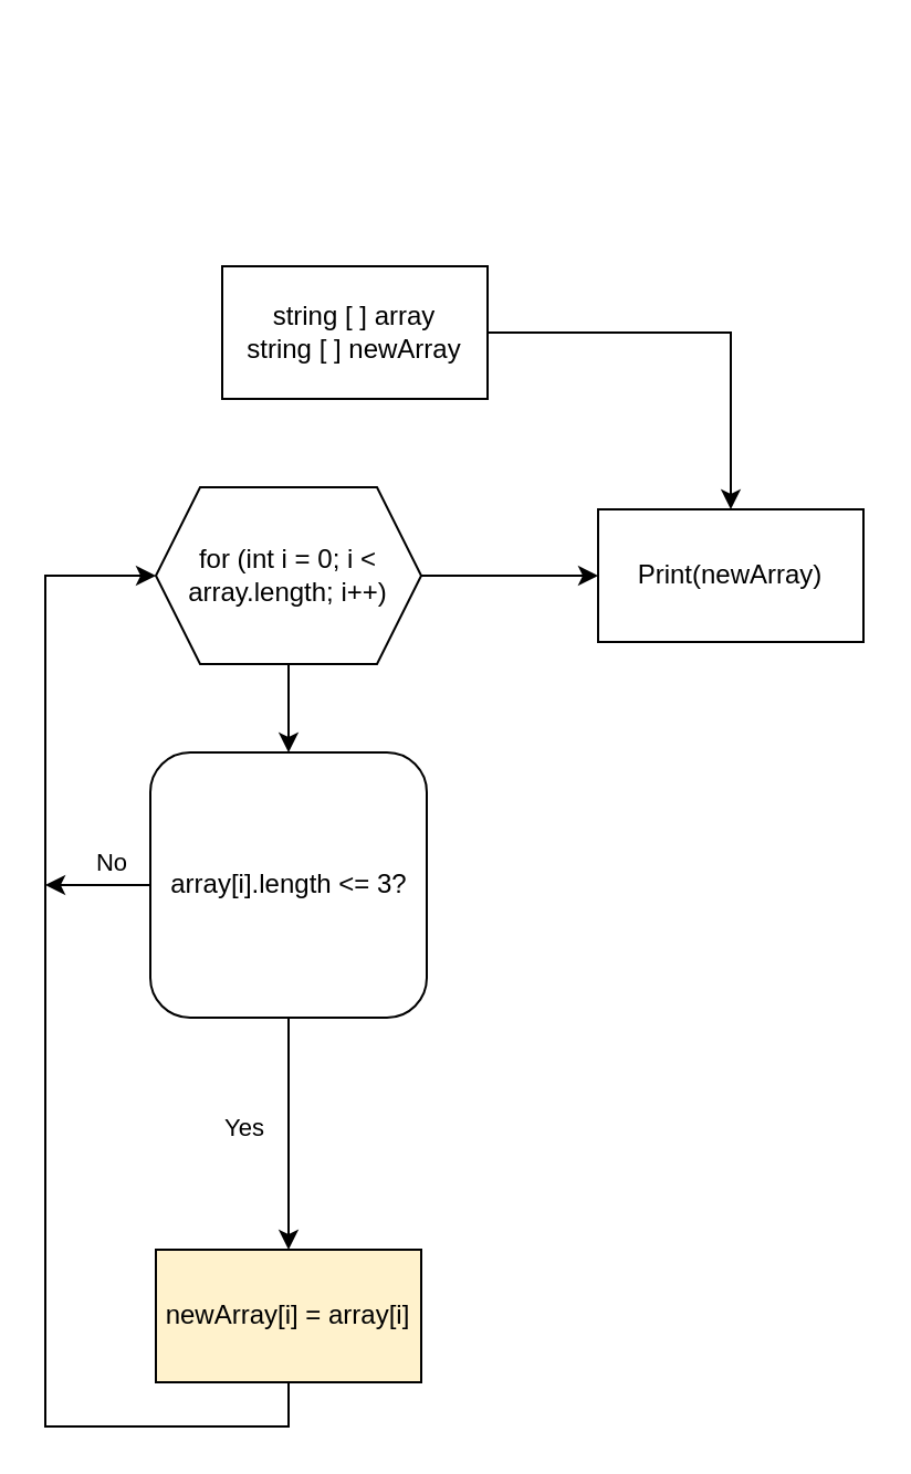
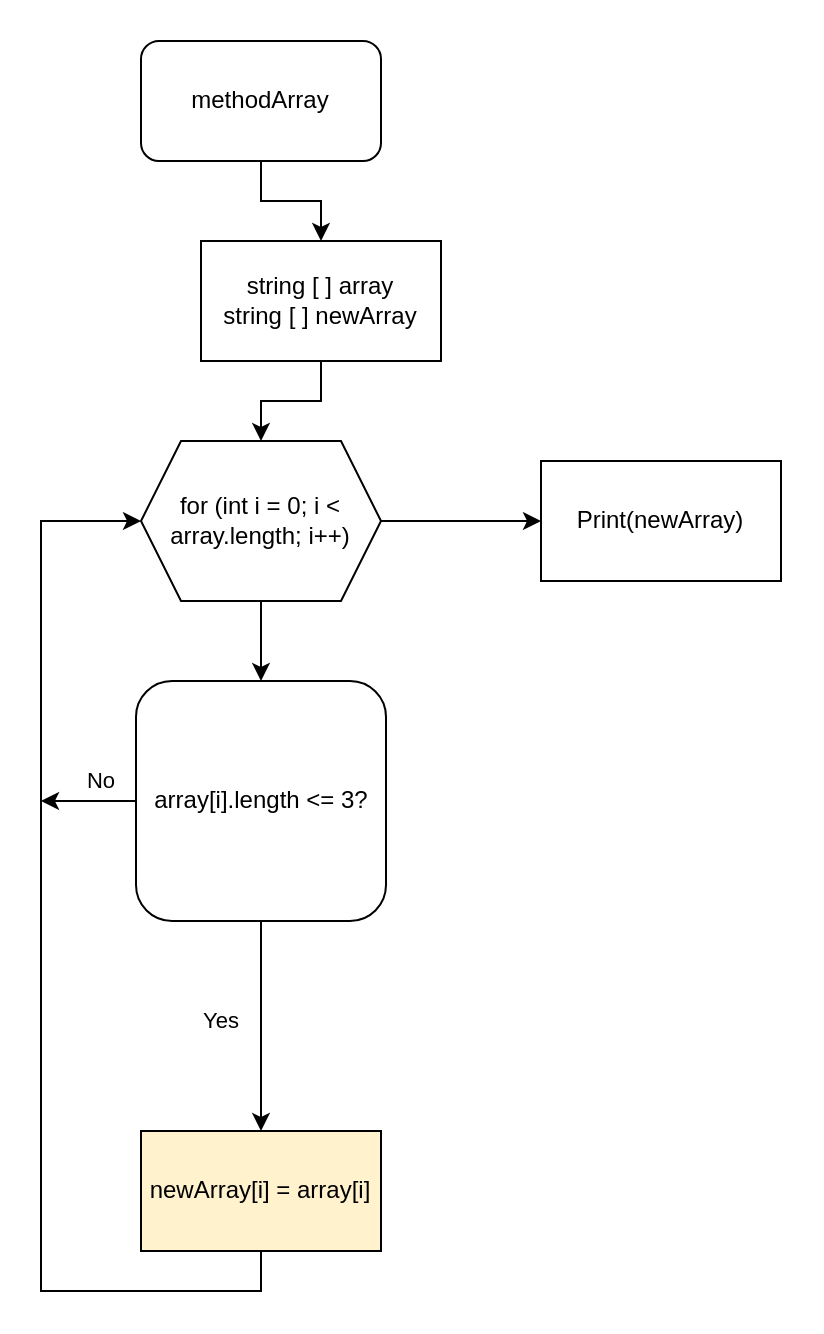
+ <mxCell id="3" value="methodArray" style="rounded=1;whiteSpace=wrap;html=1;" vertex="1" parent="1"><mxGeometry x="70" y="20" width="120" height="60" as="geometry" /></mxCell>
+ <mxCell id="2" value="" style="edgeStyle=orthogonalEdgeStyle;rounded=0;orthogonalLoop=1;jettySize=auto;html=1;" edge="1" parent="1" source="3" target="5"><mxGeometry relative="1" as="geometry" /></mxCell>
- <mxCell id="4" value="" style="edgeStyle=orthogonalEdgeStyle;rounded=0;orthogonalLoop=1;jettySize=auto;html=1;" edge="1" parent="1" source="5" target="14"><mxGeometry relative="1" as="geometry" /></mxCell>
+ <mxCell id="4" value="" style="edgeStyle=orthogonalEdgeStyle;rounded=0;orthogonalLoop=1;jettySize=auto;html=1;" edge="1" parent="1" source="5" target="8"><mxGeometry relative="1" as="geometry" /></mxCell>
